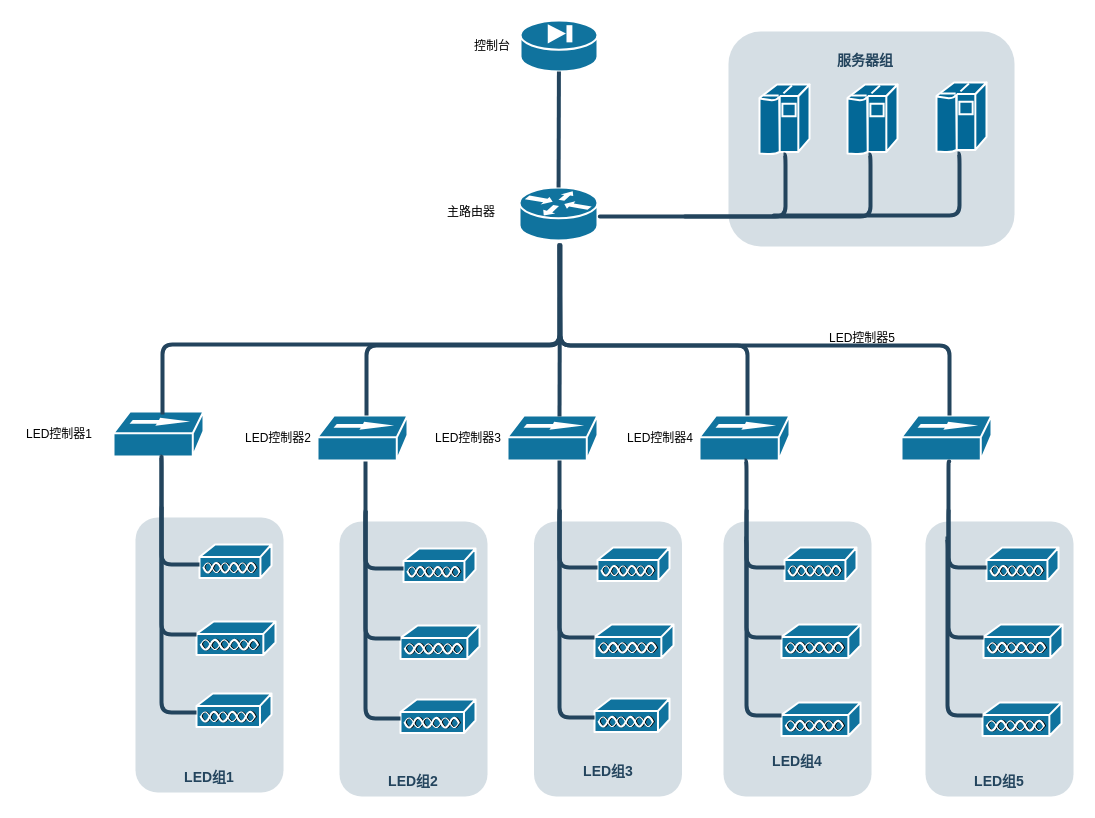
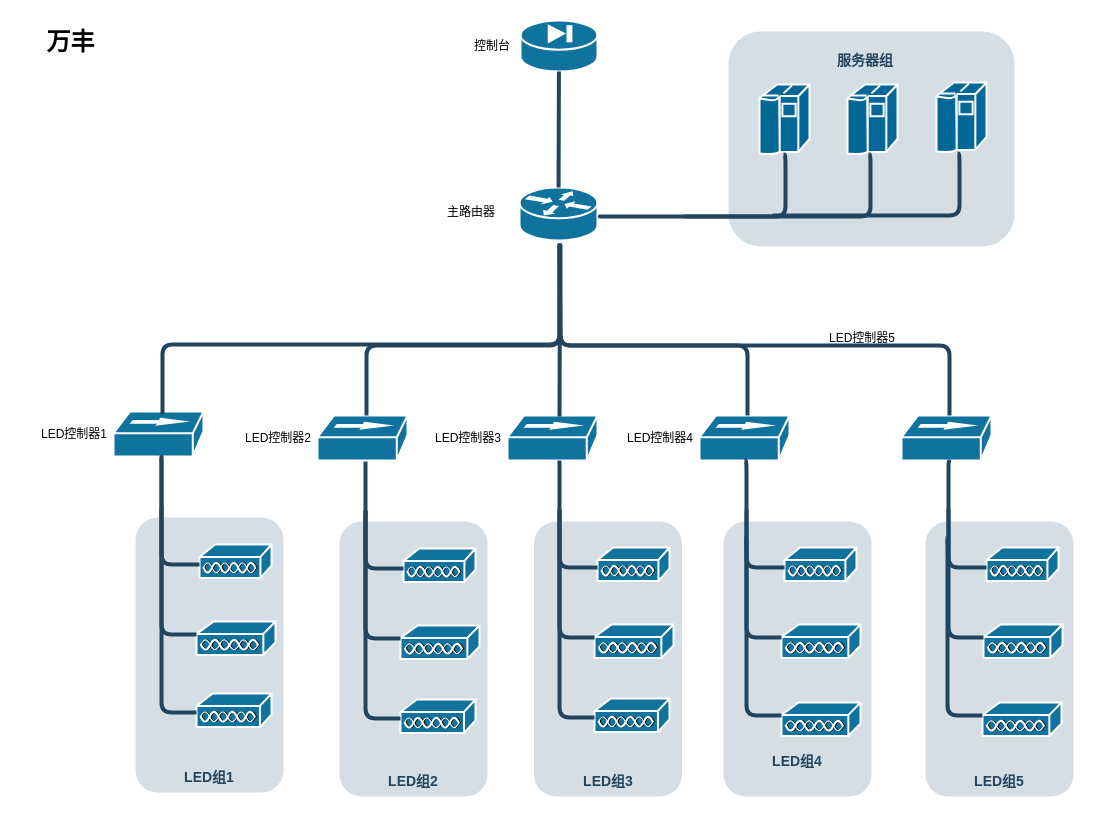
+ <mxCell id="57" value="万丰" style="text;strokeColor=none;fillColor=none;html=1;fontSize=24;fontStyle=1;verticalAlign=middle;align=center;" vertex="1" parent="1"><mxGeometry x="20" y="22" width="100" height="40" as="geometry" /></mxCell>
- <mxCell id="47" value="LED控制器1" style="text;html=1;strokeColor=none;fillColor=none;align=center;verticalAlign=middle;whiteSpace=wrap;rounded=0;" vertex="1" parent="1"><mxGeometry x="20" y="418.5" width="78" height="30" as="geometry" /></mxCell>
+ <mxCell id="47" value="LED控制器1" style="text;html=1;strokeColor=none;fillColor=none;align=center;verticalAlign=middle;whiteSpace=wrap;rounded=0;" vertex="1" parent="1"><mxGeometry x="35" y="418.5" width="78" height="30" as="geometry" /></mxCell>
- <mxCell id="35" value="LED组3" style="rounded=1;whiteSpace=wrap;html=1;strokeColor=none;fillColor=none;fontSize=14;fontColor=#23445D;align=center;fontStyle=1" vertex="1" parent="1"><mxGeometry x="559.5" y="761" width="96" height="19" as="geometry" /></mxCell>
+ <mxCell id="35" value="LED组3" style="rounded=1;whiteSpace=wrap;html=1;strokeColor=none;fillColor=none;fontSize=14;fontColor=#23445D;align=center;fontStyle=1" vertex="1" parent="1"><mxGeometry x="559.5" y="771" width="96" height="19" as="geometry" /></mxCell>
